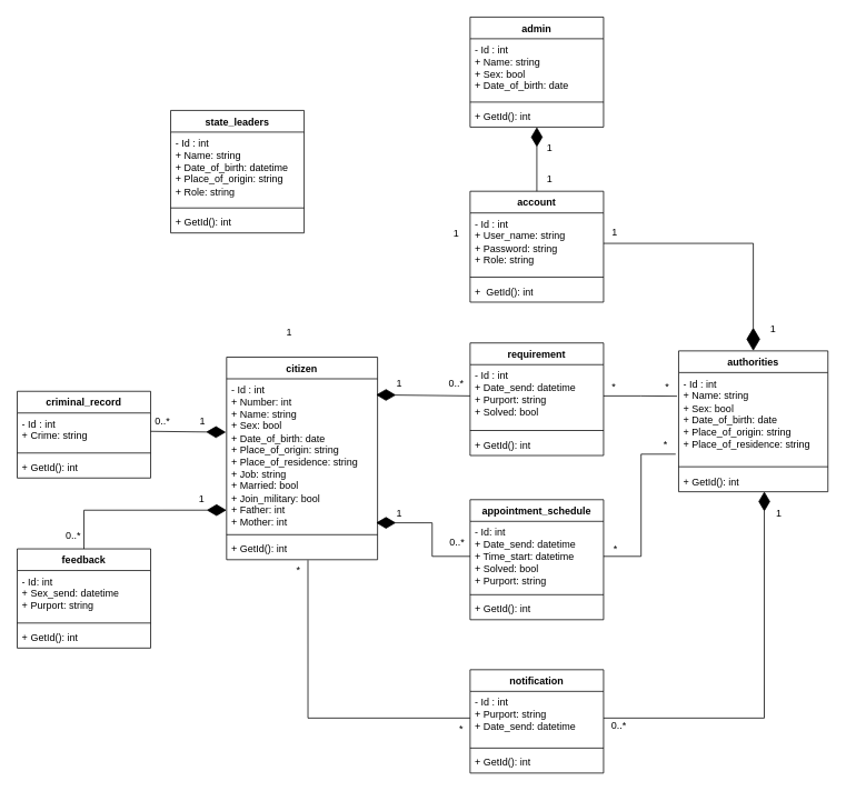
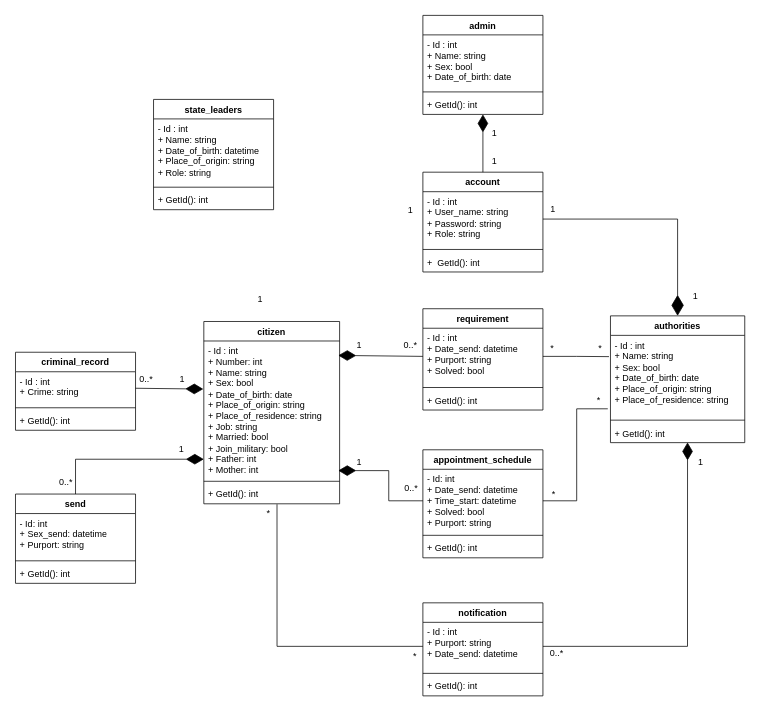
- <mxCell id="63" value="feedback" style="swimlane;fontStyle=1;align=center;verticalAlign=top;childLayout=stackLayout;horizontal=1;startSize=26;horizontalStack=0;resizeParent=1;resizeParentMax=0;resizeLast=0;collapsible=1;marginBottom=0;whiteSpace=wrap;html=1;" vertex="1" parent="1"><mxGeometry x="20" y="658" width="160" height="119" as="geometry" /></mxCell>
+ <mxCell id="63" value="send" style="swimlane;fontStyle=1;align=center;verticalAlign=top;childLayout=stackLayout;horizontal=1;startSize=26;horizontalStack=0;resizeParent=1;resizeParentMax=0;resizeLast=0;collapsible=1;marginBottom=0;whiteSpace=wrap;html=1;" vertex="1" parent="1"><mxGeometry x="20" y="658" width="160" height="119" as="geometry" /></mxCell>
